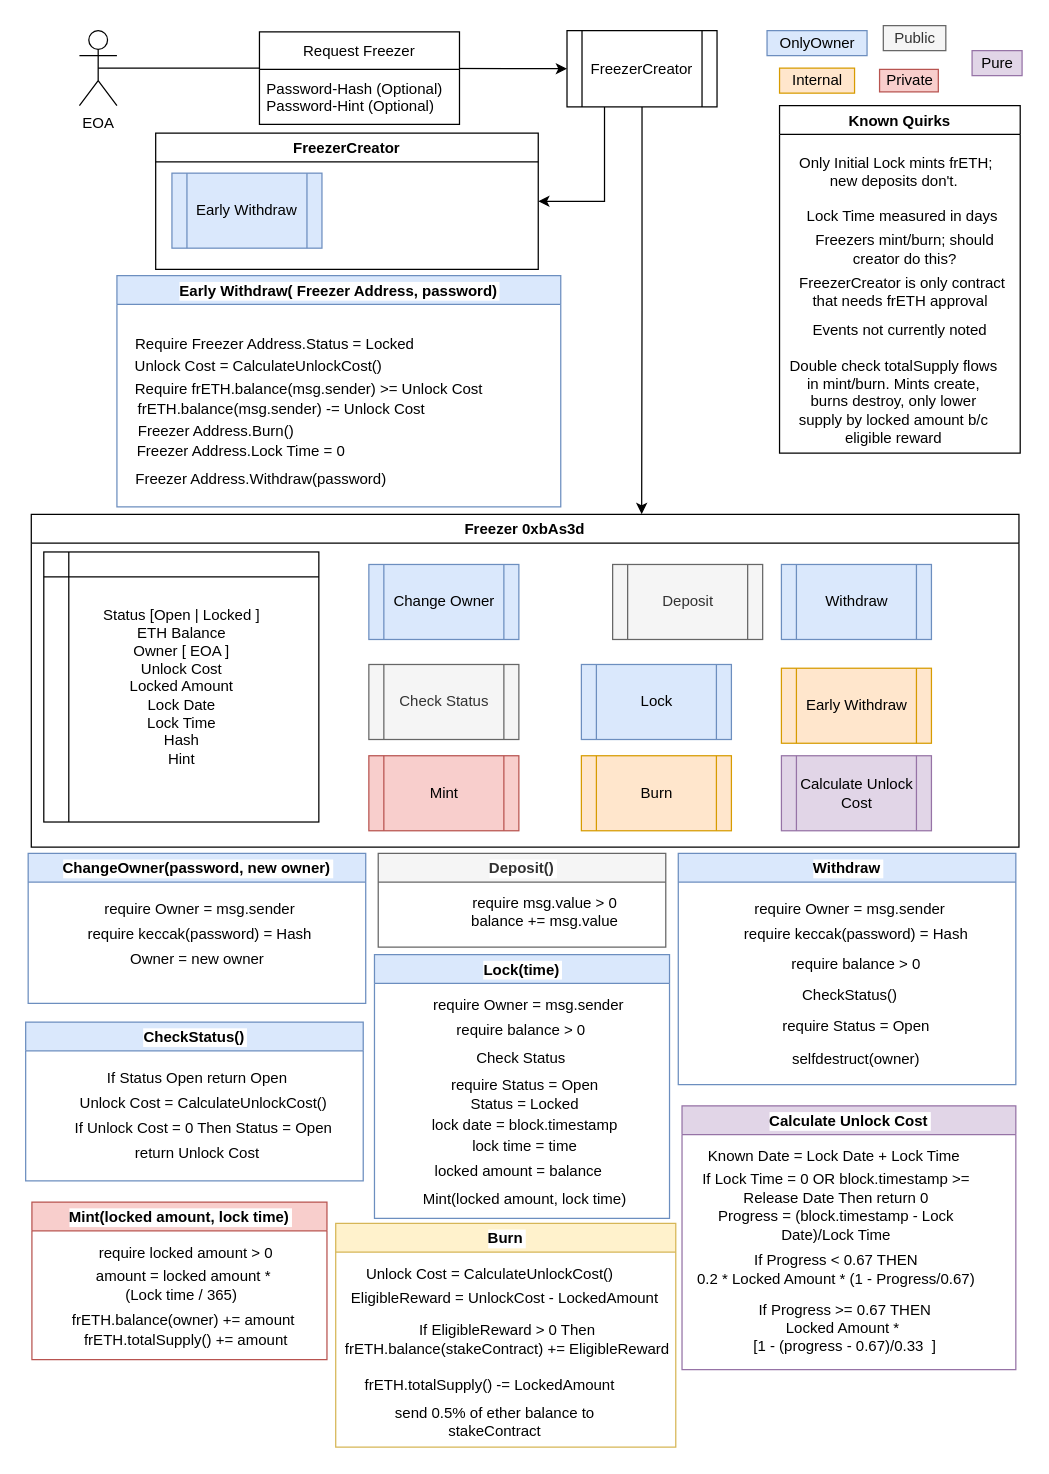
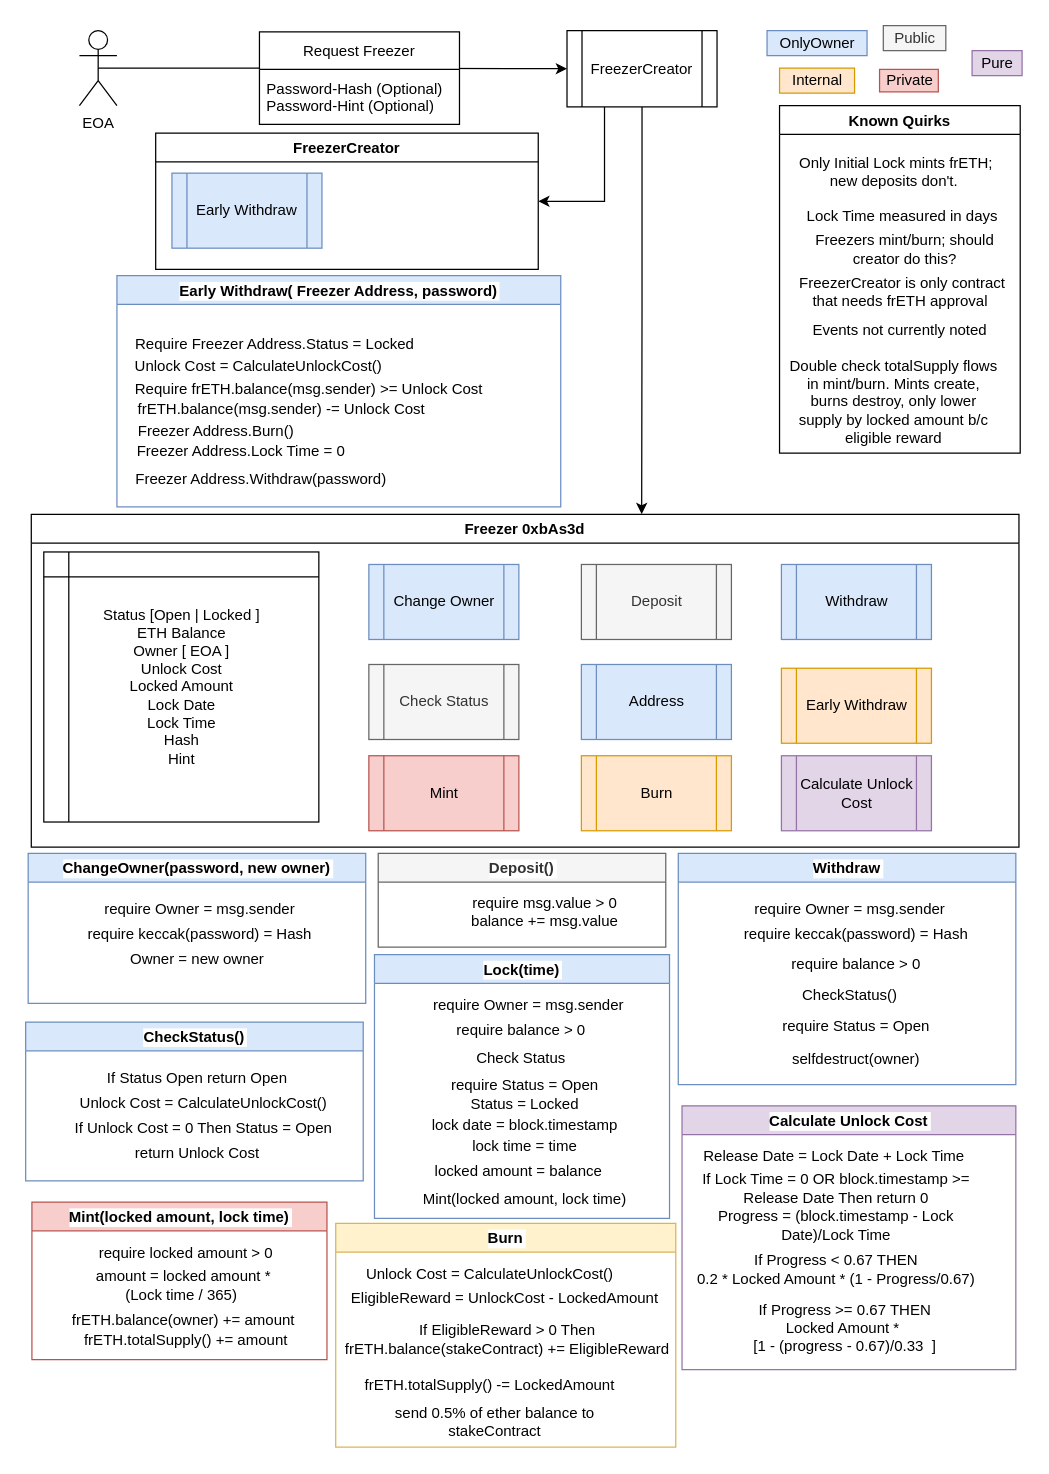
- <mxCell id="12" value="Deposit" style="shape=process;whiteSpace=wrap;html=1;backgroundOutline=1;fillColor=#f5f5f5;strokeColor=#666666;fontColor=#333333;" vertex="1" parent="9"><mxGeometry x="465" y="40" width="120" height="60" as="geometry" /></mxCell>
+ <mxCell id="12" value="Deposit" style="shape=process;whiteSpace=wrap;html=1;backgroundOutline=1;fillColor=#f5f5f5;strokeColor=#666666;fontColor=#333333;" vertex="1" parent="9"><mxGeometry x="440" y="40" width="120" height="60" as="geometry" /></mxCell>
- <mxCell id="15" value="Lock" style="shape=process;whiteSpace=wrap;html=1;backgroundOutline=1;fillColor=#dae8fc;strokeColor=#6c8ebf;" vertex="1" parent="9"><mxGeometry x="440" y="120" width="120" height="60" as="geometry" /></mxCell>
+ <mxCell id="15" value="Address" style="shape=process;whiteSpace=wrap;html=1;backgroundOutline=1;fillColor=#dae8fc;strokeColor=#6c8ebf;" vertex="1" parent="9"><mxGeometry x="440" y="120" width="120" height="60" as="geometry" /></mxCell>
- <mxCell id="55" value="Known Date = Lock Date + Lock Time&amp;nbsp;" style="text;html=1;strokeColor=none;fillColor=none;align=center;verticalAlign=middle;whiteSpace=wrap;rounded=0;labelBackgroundColor=#FFFFFF;" vertex="1" parent="54"><mxGeometry x="11" y="26" width="225" height="30" as="geometry" /></mxCell>
+ <mxCell id="55" value="Release Date = Lock Date + Lock Time&amp;nbsp;" style="text;html=1;strokeColor=none;fillColor=none;align=center;verticalAlign=middle;whiteSpace=wrap;rounded=0;labelBackgroundColor=#FFFFFF;" vertex="1" parent="54"><mxGeometry x="11" y="26" width="225" height="30" as="geometry" /></mxCell>
